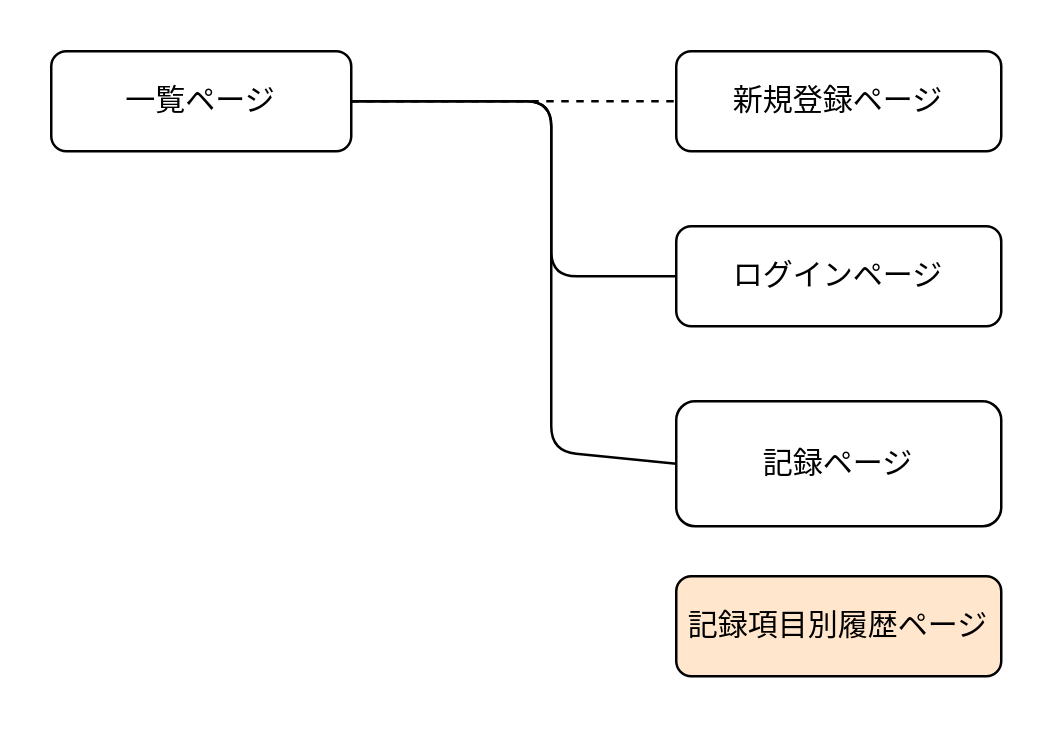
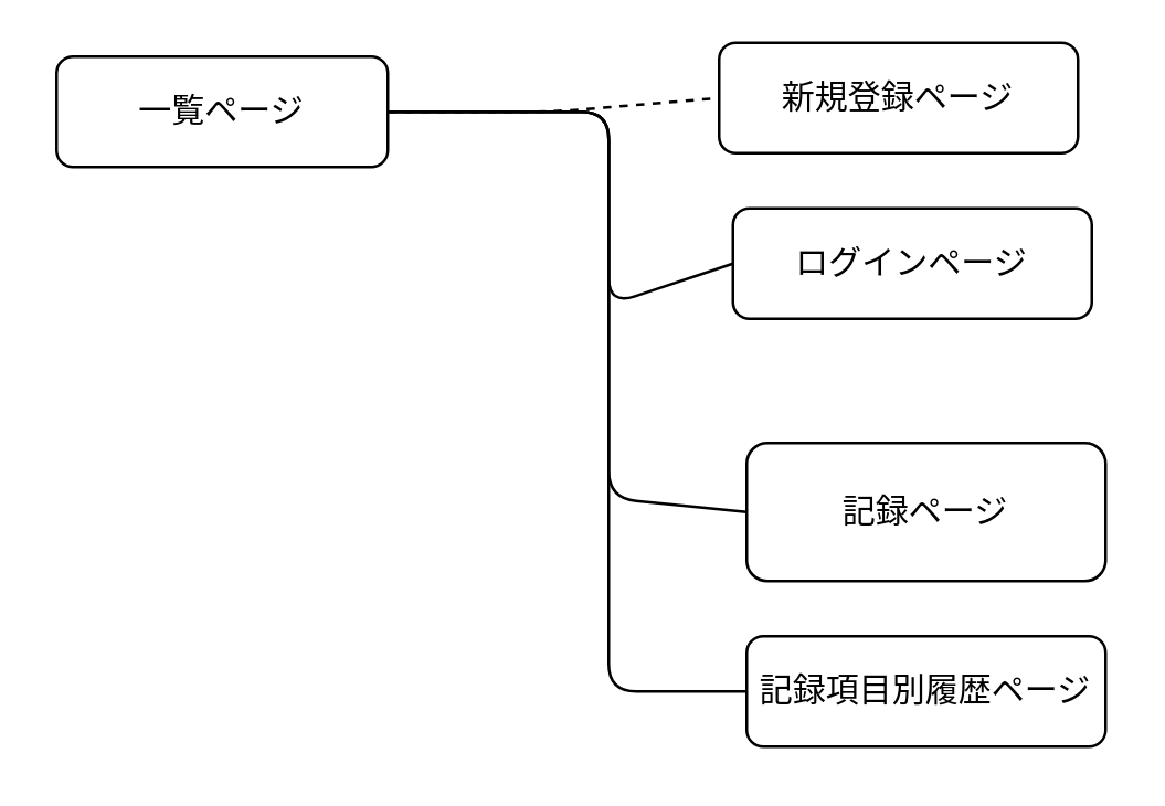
- <mxCell id="4" value="新規登録ページ" style="rounded=1;whiteSpace=wrap;html=1;" vertex="1" parent="1"><mxGeometry x="270" y="20" width="130" height="40" as="geometry" /></mxCell>
+ <mxCell id="4" value="新規登録ページ" style="rounded=1;whiteSpace=wrap;html=1;" vertex="1" parent="1"><mxGeometry x="260" y="15" width="130" height="40" as="geometry" /></mxCell>
- <mxCell id="6" value="ログインページ" style="rounded=1;whiteSpace=wrap;html=1;" vertex="1" parent="1"><mxGeometry x="270" y="90" width="130" height="40" as="geometry" /></mxCell>
+ <mxCell id="6" value="ログインページ" style="rounded=1;whiteSpace=wrap;html=1;" vertex="1" parent="1"><mxGeometry x="265" y="75" width="130" height="40" as="geometry" /></mxCell>
+ <mxCell id="9" style="edgeStyle=none;html=1;exitX=0;exitY=0.5;exitDx=0;exitDy=0;entryX=1;entryY=0.5;entryDx=0;entryDy=0;endArrow=none;endFill=0;" edge="1" parent="1" source="10" target="3"><mxGeometry relative="1" as="geometry"><Array as="points"><mxPoint x="220" y="250" /><mxPoint x="220" y="40" /></Array></mxGeometry></mxCell>
- <mxCell id="10" value="記録項目別履歴ページ" style="rounded=1;whiteSpace=wrap;html=1;fillColor=#ffe6cc;" vertex="1" parent="1"><mxGeometry x="270" y="230" width="130" height="40" as="geometry" /></mxCell>
+ <mxCell id="10" value="記録項目別履歴ページ" style="rounded=1;whiteSpace=wrap;html=1;" vertex="1" parent="1"><mxGeometry x="270" y="230" width="130" height="40" as="geometry" /></mxCell>
